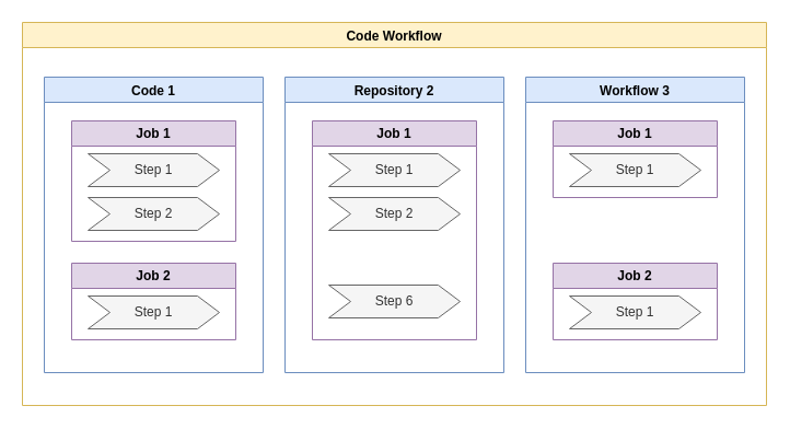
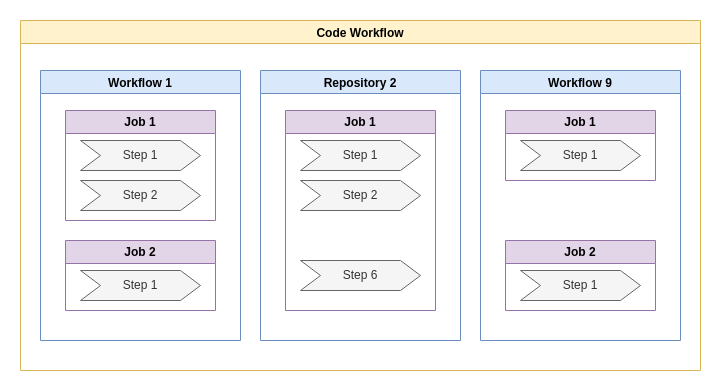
- <mxCell id="3" value="Code 1" style="swimlane;fillColor=#dae8fc;strokeColor=#6c8ebf;" vertex="1" parent="2"><mxGeometry x="20" y="50" width="200" height="270" as="geometry" /></mxCell>
+ <mxCell id="3" value="Workflow 1" style="swimlane;fillColor=#dae8fc;strokeColor=#6c8ebf;" vertex="1" parent="2"><mxGeometry x="20" y="50" width="200" height="270" as="geometry" /></mxCell>
- <mxCell id="14" value="Workflow 3" style="swimlane;fillColor=#dae8fc;strokeColor=#6c8ebf;" vertex="1" parent="2"><mxGeometry x="460" y="50" width="200" height="270" as="geometry" /></mxCell>
+ <mxCell id="14" value="Workflow 9" style="swimlane;fillColor=#dae8fc;strokeColor=#6c8ebf;" vertex="1" parent="2"><mxGeometry x="460" y="50" width="200" height="270" as="geometry" /></mxCell>
